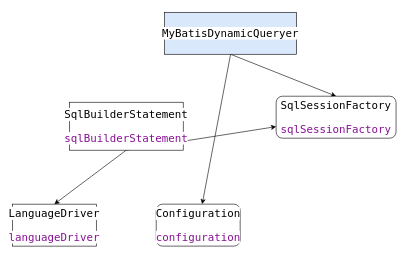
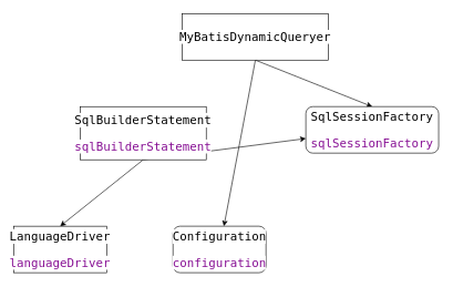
- <mxCell id="4" value="&lt;pre style=&quot;background-color: #ffffff ; color: #080808 ; font-family: &amp;quot;jetbrains mono&amp;quot; , monospace ; font-size: 13.5pt&quot;&gt;&lt;span style=&quot;color: #000000&quot;&gt;MyBatisDynamicQueryer&lt;/span&gt;&lt;/pre&gt;" style="rounded=0;whiteSpace=wrap;html=1;fillColor=#dae8fc;" parent="1" vertex="1"><mxGeometry x="274" y="20" width="220" height="70" as="geometry" /></mxCell>
+ <mxCell id="4" value="&lt;pre style=&quot;background-color: #ffffff ; color: #080808 ; font-family: &amp;quot;jetbrains mono&amp;quot; , monospace ; font-size: 13.5pt&quot;&gt;&lt;span style=&quot;color: #000000&quot;&gt;MyBatisDynamicQueryer&lt;/span&gt;&lt;/pre&gt;" style="rounded=0;whiteSpace=wrap;html=1;" parent="1" vertex="1"><mxGeometry x="274" y="20" width="220" height="70" as="geometry" /></mxCell>
- <mxCell id="8" value="&lt;pre style=&quot;background-color: #ffffff ; color: #080808 ; font-family: &amp;#34;jetbrains mono&amp;#34; , monospace ; font-size: 13.5pt&quot;&gt;&lt;span style=&quot;color: #000000&quot;&gt;SqlBuilderStatement&lt;/span&gt;&lt;/pre&gt;&lt;pre style=&quot;background-color: #ffffff ; color: #080808 ; font-family: &amp;#34;jetbrains mono&amp;#34; , monospace ; font-size: 13.5pt&quot;&gt;&lt;pre style=&quot;font-family: &amp;#34;jetbrains mono&amp;#34; , monospace ; font-size: 13.5pt&quot;&gt;&lt;span style=&quot;color: #871094&quot;&gt;sqlBuilderStatement&lt;/span&gt;&lt;/pre&gt;&lt;/pre&gt;" style="rounded=0;whiteSpace=wrap;html=1;" parent="1" vertex="1"><mxGeometry x="115" y="170" width="190" height="80" as="geometry" /></mxCell>
+ <mxCell id="8" value="&lt;pre style=&quot;background-color: #ffffff ; color: #080808 ; font-family: &amp;#34;jetbrains mono&amp;#34; , monospace ; font-size: 13.5pt&quot;&gt;&lt;span style=&quot;color: #000000&quot;&gt;SqlBuilderStatement&lt;/span&gt;&lt;/pre&gt;&lt;pre style=&quot;background-color: #ffffff ; color: #080808 ; font-family: &amp;#34;jetbrains mono&amp;#34; , monospace ; font-size: 13.5pt&quot;&gt;&lt;pre style=&quot;font-family: &amp;#34;jetbrains mono&amp;#34; , monospace ; font-size: 13.5pt&quot;&gt;&lt;span style=&quot;color: #871094&quot;&gt;sqlBuilderStatement&lt;/span&gt;&lt;/pre&gt;&lt;/pre&gt;" style="rounded=0;whiteSpace=wrap;html=1;" parent="1" vertex="1"><mxGeometry x="120" y="160" width="190" height="80" as="geometry" /></mxCell>
